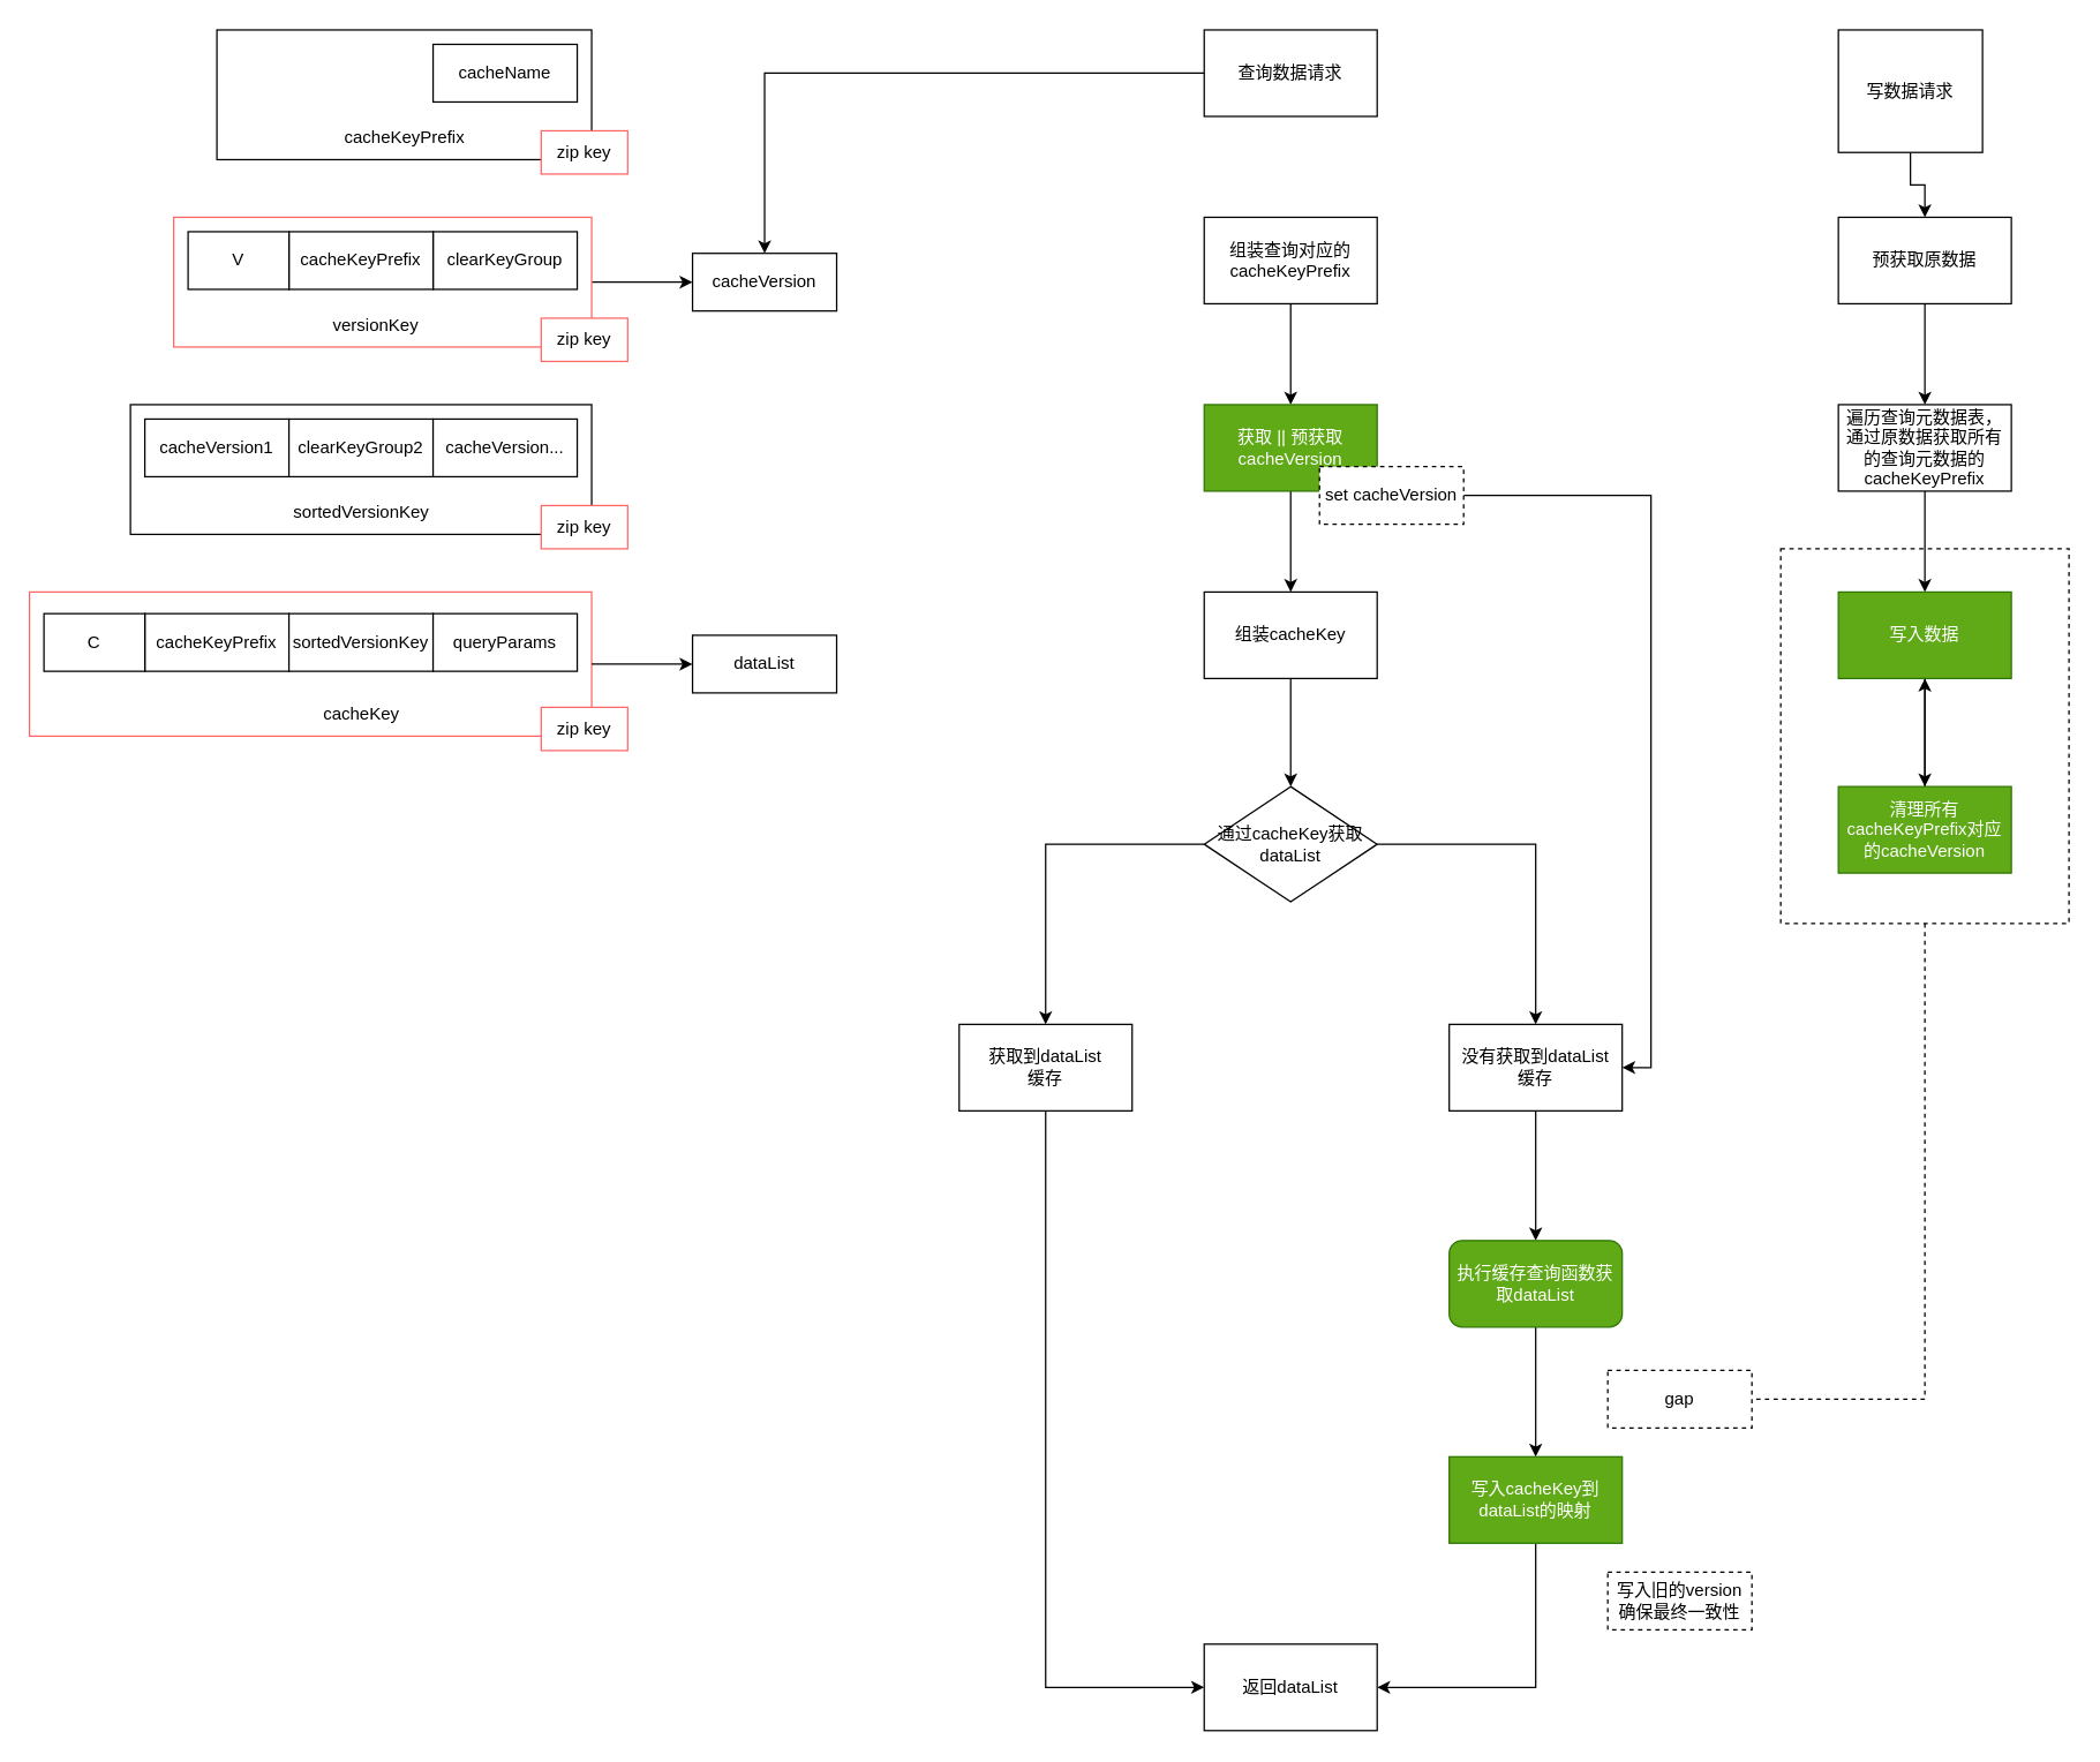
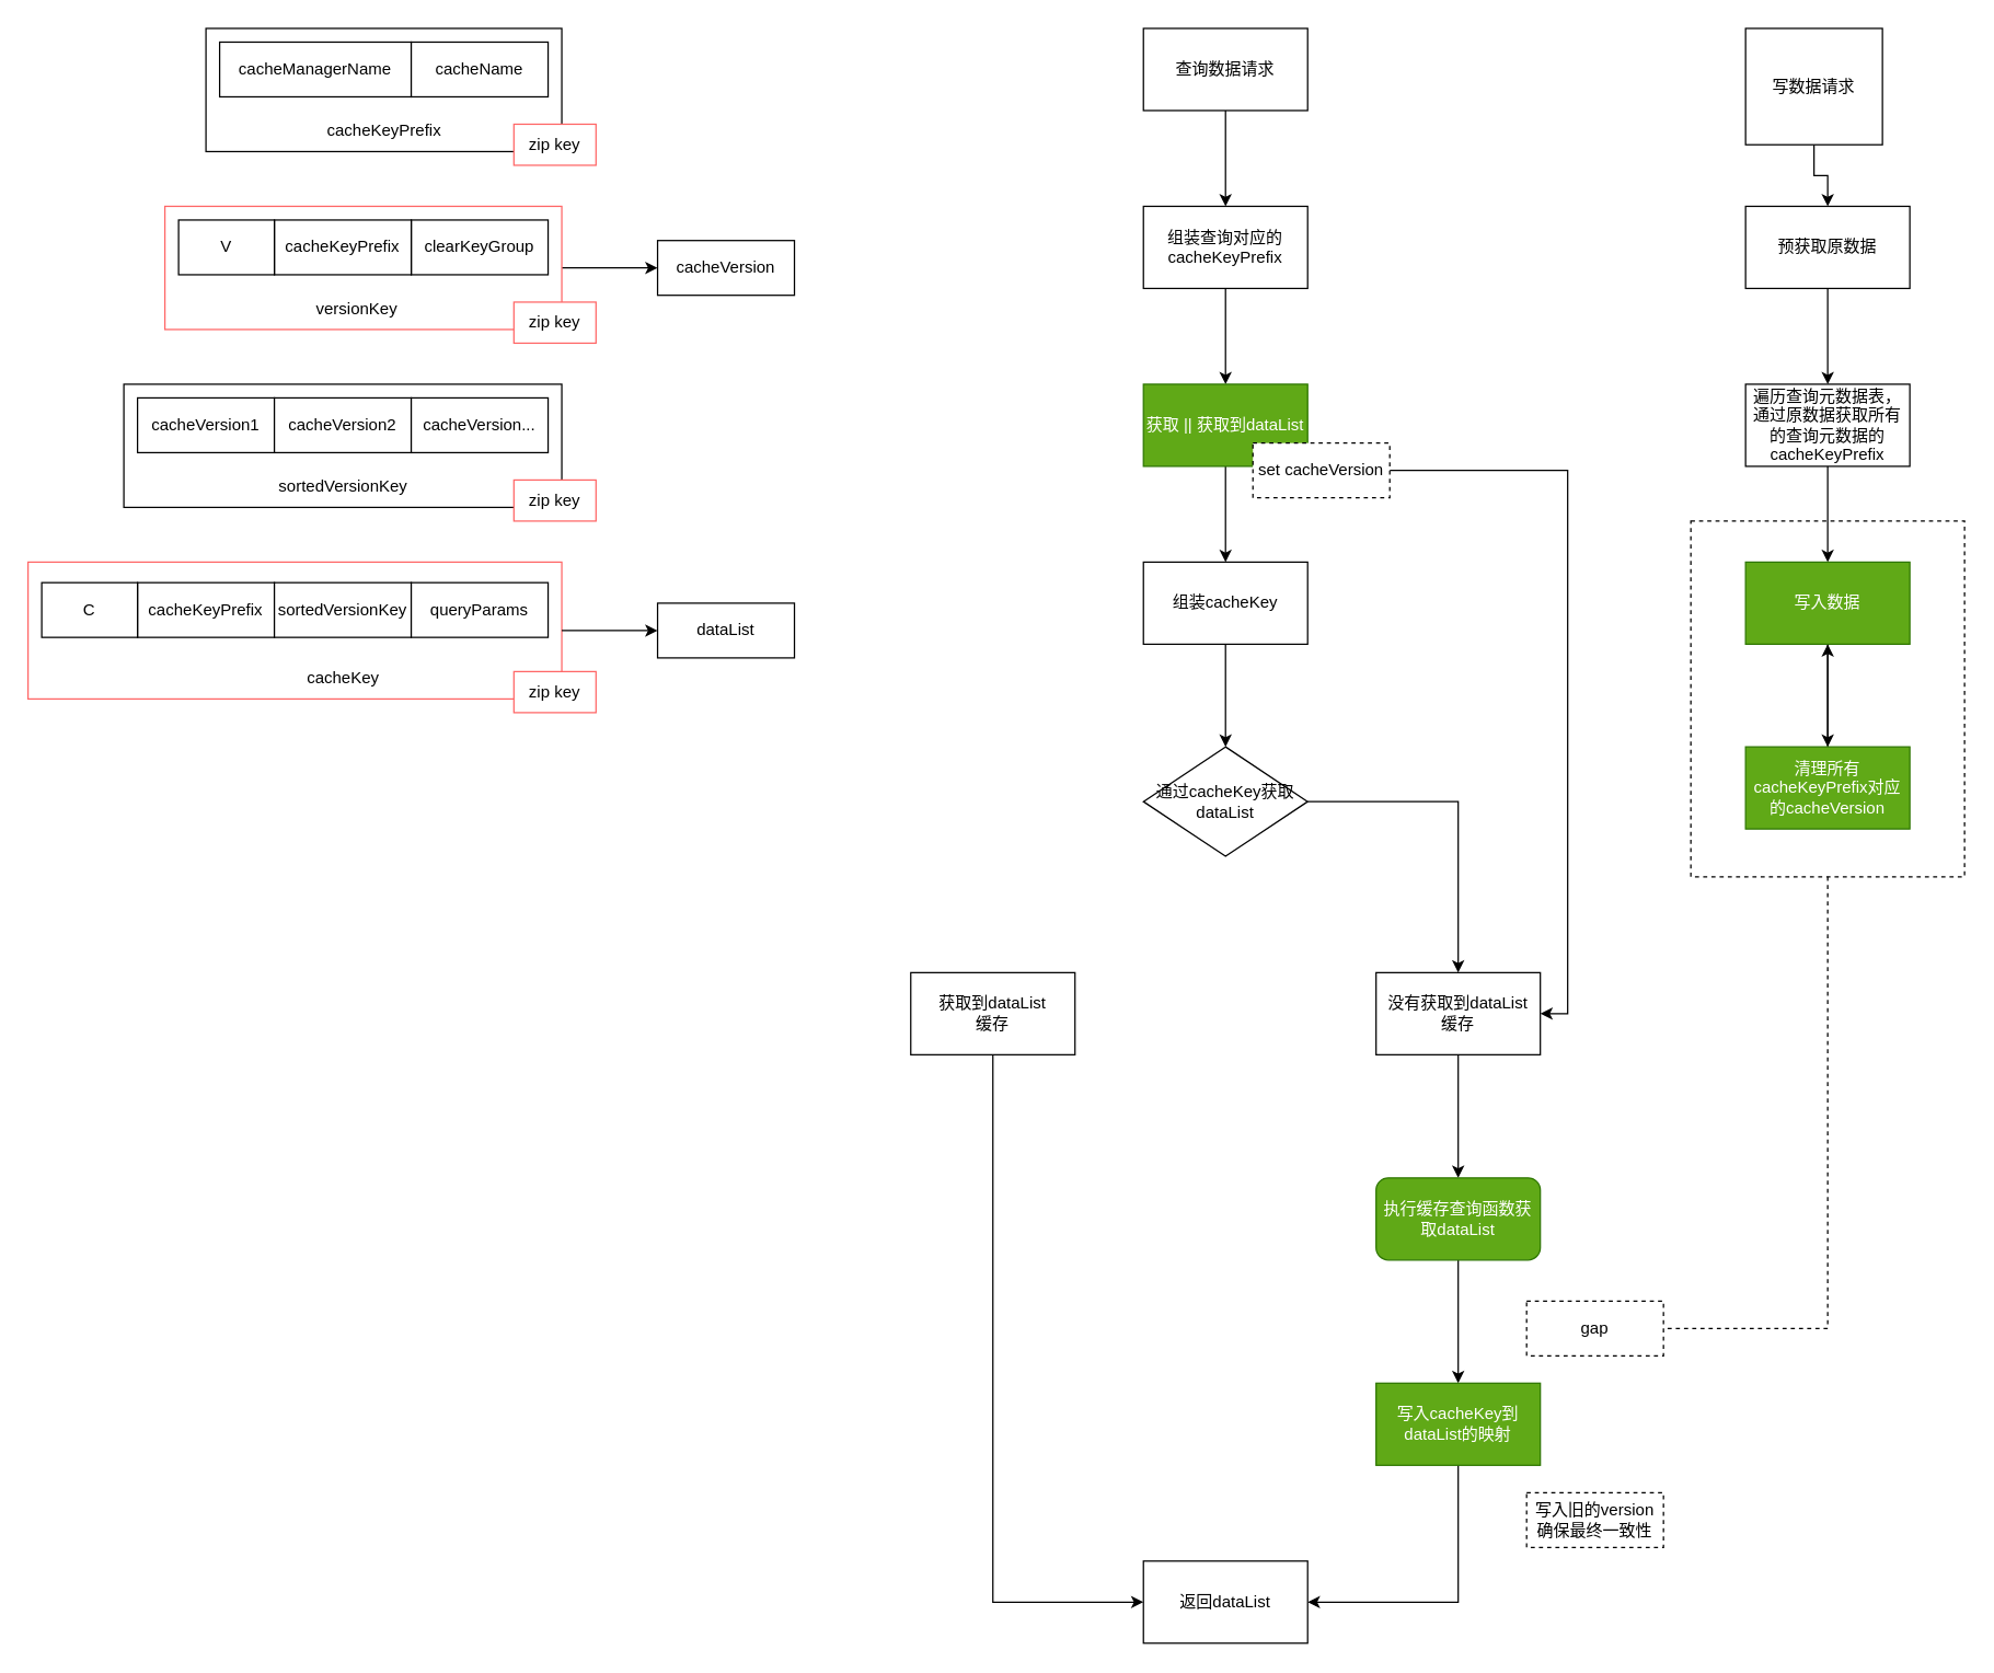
+ <mxCell id="50" value="cacheManagerName" style="rounded=0;whiteSpace=wrap;html=1;" vertex="1" parent="1"><mxGeometry x="160" y="30" width="140" height="40" as="geometry" /></mxCell>
- <mxCell id="26" style="edgeStyle=orthogonalEdgeStyle;rounded=0;orthogonalLoop=1;jettySize=auto;html=1;" edge="1" parent="1" source="27" target="43"><mxGeometry relative="1" as="geometry" /></mxCell>
+ <mxCell id="26" style="edgeStyle=orthogonalEdgeStyle;rounded=0;orthogonalLoop=1;jettySize=auto;html=1;entryX=0.5;entryY=0;entryDx=0;entryDy=0;" edge="1" parent="1" source="27" target="10"><mxGeometry relative="1" as="geometry" /></mxCell>
- <mxCell id="55" value="clearKeyGroup2" style="rounded=0;whiteSpace=wrap;html=1;" vertex="1" parent="1"><mxGeometry x="200" y="290" width="100" height="40" as="geometry" /></mxCell>
+ <mxCell id="55" value="cacheVersion2" style="rounded=0;whiteSpace=wrap;html=1;" vertex="1" parent="1"><mxGeometry x="200" y="290" width="100" height="40" as="geometry" /></mxCell>
- <mxCell id="12" value="获取 || 预获取cacheVersion" style="rounded=0;whiteSpace=wrap;html=1;fillColor=#60a917;fontColor=#ffffff;strokeColor=#2D7600;" vertex="1" parent="1"><mxGeometry x="835" y="280" width="120" height="60" as="geometry" /></mxCell>
+ <mxCell id="12" value="获取 || 获取到dataList" style="rounded=0;whiteSpace=wrap;html=1;fillColor=#60a917;fontColor=#ffffff;strokeColor=#2D7600;" vertex="1" parent="1"><mxGeometry x="835" y="280" width="120" height="60" as="geometry" /></mxCell>
- <mxCell id="15" style="edgeStyle=orthogonalEdgeStyle;rounded=0;orthogonalLoop=1;jettySize=auto;html=1;entryX=0.5;entryY=0;entryDx=0;entryDy=0;" edge="1" parent="1" source="17" target="19"><mxGeometry relative="1" as="geometry" /></mxCell>
